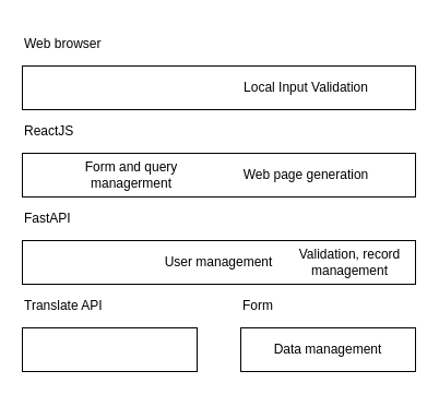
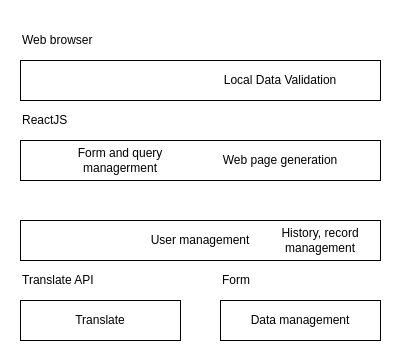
- <mxCell id="4" value="Local Input Validation" style="text;html=1;strokeColor=none;fillColor=none;align=center;verticalAlign=middle;whiteSpace=wrap;rounded=0;" vertex="1" parent="1"><mxGeometry x="220" y="60" width="120" height="40" as="geometry" /></mxCell>
+ <mxCell id="4" value="Local Data Validation" style="text;html=1;strokeColor=none;fillColor=none;align=center;verticalAlign=middle;whiteSpace=wrap;rounded=0;" vertex="1" parent="1"><mxGeometry x="220" y="60" width="120" height="40" as="geometry" /></mxCell>
- <mxCell id="11" value="FastAPI&amp;nbsp;" style="text;html=1;strokeColor=none;fillColor=none;align=left;verticalAlign=middle;whiteSpace=wrap;rounded=0;" vertex="1" parent="1"><mxGeometry x="20" y="180" width="360" height="40" as="geometry" /></mxCell>
- <mxCell id="12" value="Validation, record management" style="text;html=1;strokeColor=none;fillColor=none;align=center;verticalAlign=middle;whiteSpace=wrap;rounded=0;" vertex="1" parent="1"><mxGeometry x="260" y="220" width="120" height="40" as="geometry" /></mxCell>
+ <mxCell id="12" value="History, record management" style="text;html=1;strokeColor=none;fillColor=none;align=center;verticalAlign=middle;whiteSpace=wrap;rounded=0;" vertex="1" parent="1"><mxGeometry x="260" y="220" width="120" height="40" as="geometry" /></mxCell>
+ <mxCell id="14" value="Translate" style="text;html=1;strokeColor=none;fillColor=none;align=center;verticalAlign=middle;whiteSpace=wrap;rounded=0;" vertex="1" parent="1"><mxGeometry x="20" y="300" width="160" height="40" as="geometry" /></mxCell>
